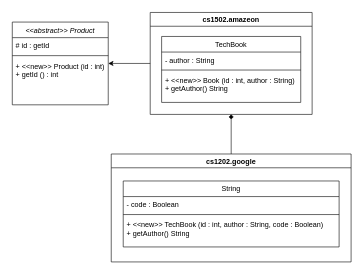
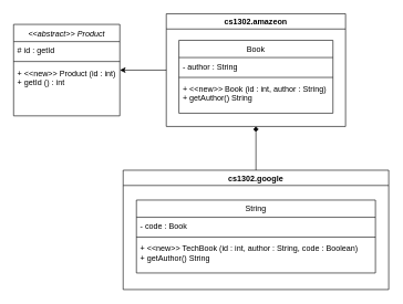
- <mxCell id="7" value="cs1502.amazeon" style="swimlane;" vertex="1" parent="1"><mxGeometry x="250" y="20" width="270" height="170" as="geometry" /></mxCell>
+ <mxCell id="7" value="cs1302.amazeon" style="swimlane;" vertex="1" parent="1"><mxGeometry x="250" y="20" width="270" height="170" as="geometry" /></mxCell>
- <mxCell id="8" value="TechBook" style="swimlane;fontStyle=0;align=center;verticalAlign=top;childLayout=stackLayout;horizontal=1;startSize=26;horizontalStack=0;resizeParent=1;resizeLast=0;collapsible=1;marginBottom=0;rounded=0;shadow=0;strokeWidth=1;" parent="7" vertex="1"><mxGeometry x="19" y="40" width="232" height="110" as="geometry"><mxRectangle x="550" y="140" width="160" height="26" as="alternateBounds" /></mxGeometry></mxCell>
+ <mxCell id="8" value="Book" style="swimlane;fontStyle=0;align=center;verticalAlign=top;childLayout=stackLayout;horizontal=1;startSize=26;horizontalStack=0;resizeParent=1;resizeLast=0;collapsible=1;marginBottom=0;rounded=0;shadow=0;strokeWidth=1;" parent="7" vertex="1"><mxGeometry x="19" y="40" width="232" height="110" as="geometry"><mxRectangle x="550" y="140" width="160" height="26" as="alternateBounds" /></mxGeometry></mxCell>
- <mxCell id="13" value="cs1202.google" style="swimlane;" vertex="1" parent="1"><mxGeometry x="185" y="256" width="400" height="180" as="geometry"><mxRectangle x="330" y="300" width="120" height="23" as="alternateBounds" /></mxGeometry></mxCell>
+ <mxCell id="13" value="cs1302.google" style="swimlane;" vertex="1" parent="1"><mxGeometry x="185" y="256" width="400" height="180" as="geometry"><mxRectangle x="330" y="300" width="120" height="23" as="alternateBounds" /></mxGeometry></mxCell>
- <mxCell id="15" value="- code : Boolean" style="text;align=left;verticalAlign=top;spacingLeft=4;spacingRight=4;overflow=hidden;rotatable=0;points=[[0,0.5],[1,0.5]];portConstraint=eastwest;" vertex="1" parent="14"><mxGeometry y="26" width="360" height="26" as="geometry" /></mxCell>
+ <mxCell id="15" value="- code : Book" style="text;align=left;verticalAlign=top;spacingLeft=4;spacingRight=4;overflow=hidden;rotatable=0;points=[[0,0.5],[1,0.5]];portConstraint=eastwest;" vertex="1" parent="14"><mxGeometry y="26" width="360" height="26" as="geometry" /></mxCell>
